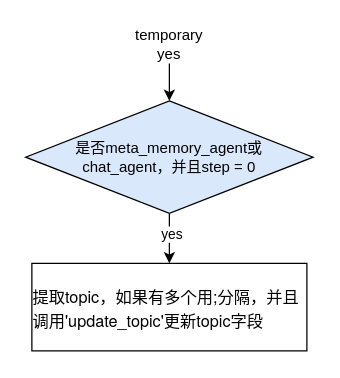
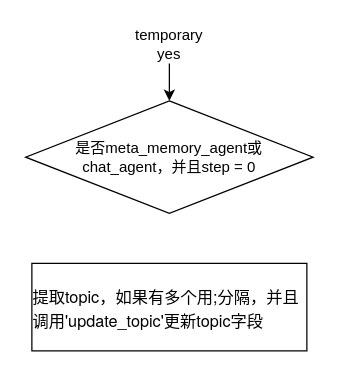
- <mxCell id="5" value="是否meta_memory_agent或&lt;div&gt;chat_agent，并且step = 0&lt;/div&gt;" style="rhombus;whiteSpace=wrap;html=1;fillColor=#dae8fc;" vertex="1" parent="1"><mxGeometry x="20" y="80" width="230" height="90" as="geometry" /></mxCell>
+ <mxCell id="5" value="是否meta_memory_agent或&lt;div&gt;chat_agent，并且step = 0&lt;/div&gt;" style="rhombus;whiteSpace=wrap;html=1;" vertex="1" parent="1"><mxGeometry x="20" y="80" width="230" height="90" as="geometry" /></mxCell>
- <mxCell id="3" style="edgeStyle=orthogonalEdgeStyle;rounded=0;orthogonalLoop=1;jettySize=auto;html=1;exitX=0.5;exitY=1;exitDx=0;exitDy=0;entryX=0.5;entryY=0;entryDx=0;entryDy=0;" edge="1" parent="1" source="5" target="2"><mxGeometry relative="1" as="geometry" /></mxCell>
- <mxCell id="4" value="yes" style="edgeLabel;html=1;align=center;verticalAlign=middle;resizable=0;points=[];" vertex="1" connectable="0" parent="3"><mxGeometry x="-0.2" y="1" relative="1" as="geometry"><mxPoint as="offset" /></mxGeometry></mxCell>
